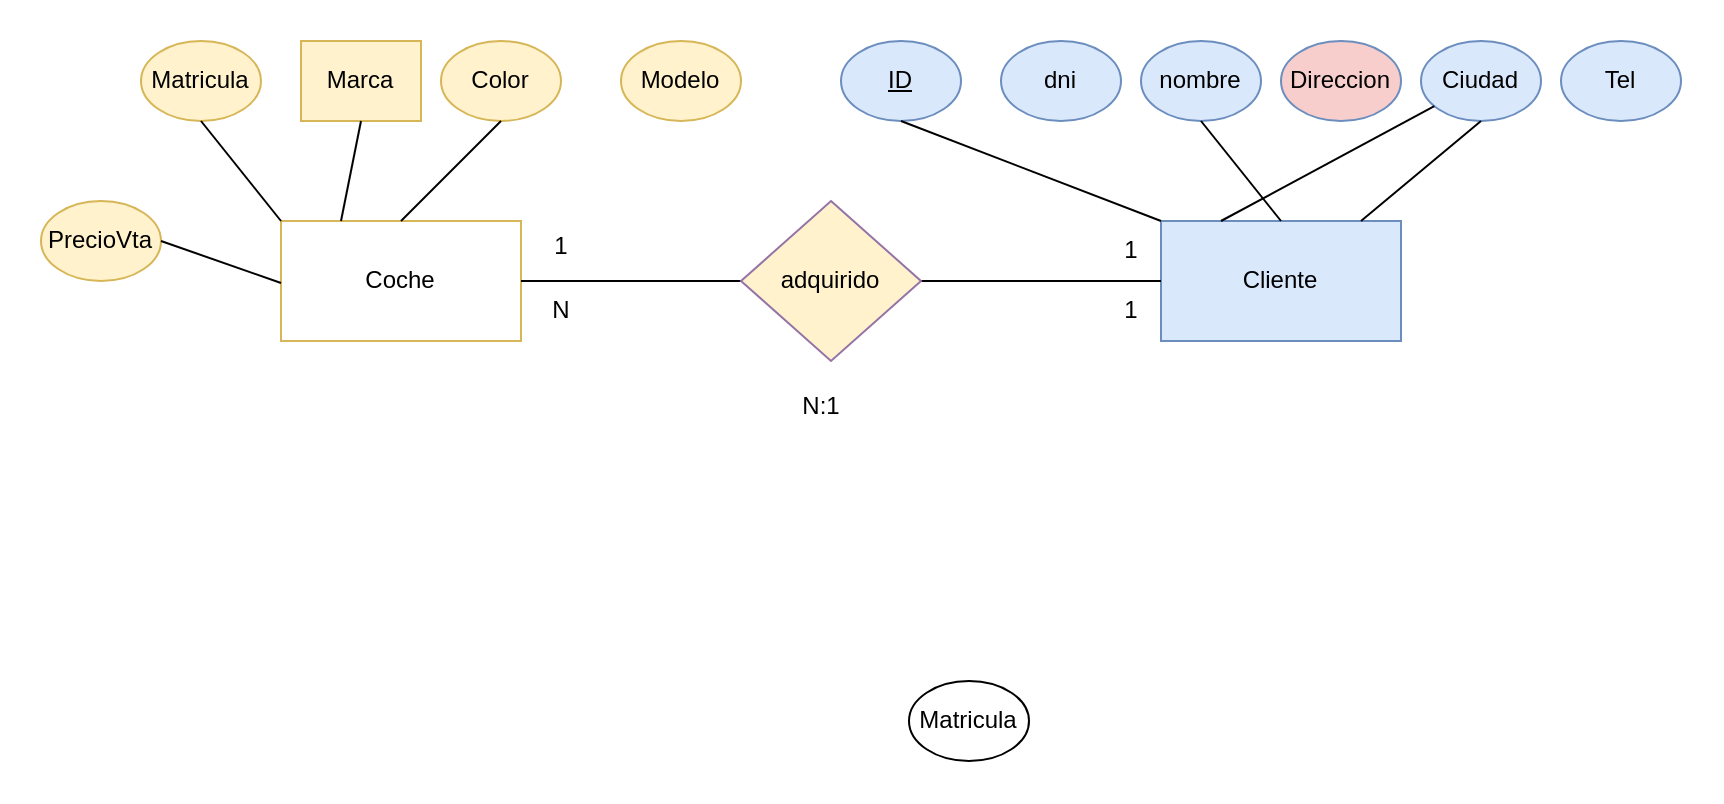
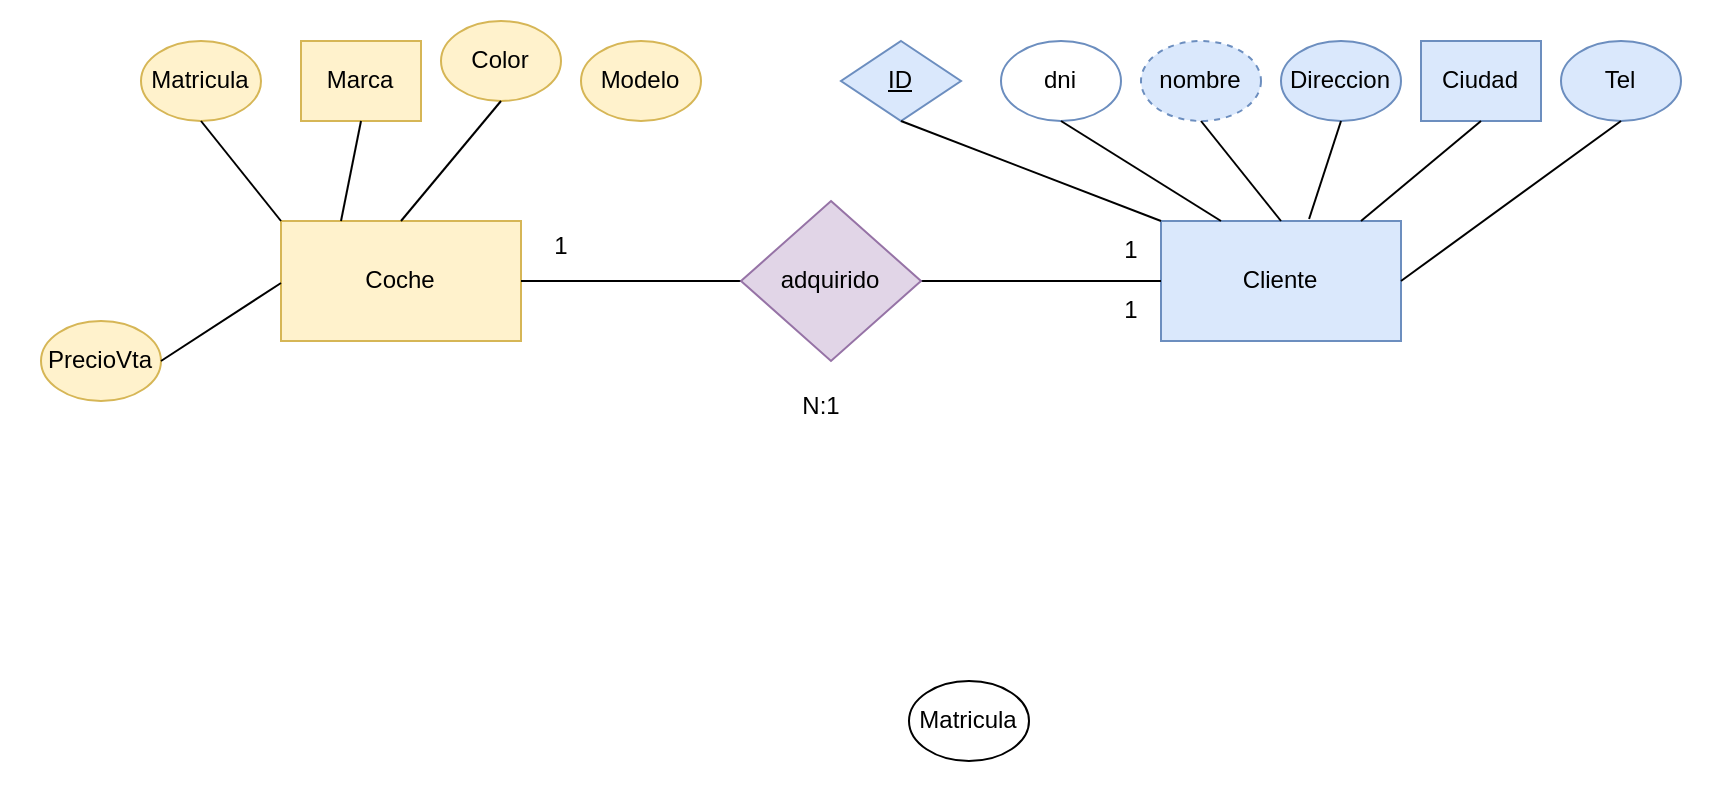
- <mxCell id="11" value="Color" style="ellipse;whiteSpace=wrap;html=1;fillColor=#fff2cc;strokeColor=#d6b656;" vertex="1" parent="1"><mxGeometry x="220" y="20" width="60" height="40" as="geometry" /></mxCell>
+ <mxCell id="11" value="Color" style="ellipse;whiteSpace=wrap;html=1;fillColor=#fff2cc;strokeColor=#d6b656;" vertex="1" parent="1"><mxGeometry x="220" y="10" width="60" height="40" as="geometry" /></mxCell>
- <mxCell id="10" value="Modelo" style="ellipse;whiteSpace=wrap;html=1;fillColor=#fff2cc;strokeColor=#d6b656;" vertex="1" parent="1"><mxGeometry x="310" y="20" width="60" height="40" as="geometry" /></mxCell>
+ <mxCell id="10" value="Modelo" style="ellipse;whiteSpace=wrap;html=1;fillColor=#fff2cc;strokeColor=#d6b656;" vertex="1" parent="1"><mxGeometry x="290" y="20" width="60" height="40" as="geometry" /></mxCell>
- <mxCell id="13" value="&lt;u&gt;ID&lt;/u&gt;" style="ellipse;whiteSpace=wrap;html=1;fillColor=#dae8fc;strokeColor=#6c8ebf;" vertex="1" parent="1"><mxGeometry x="420" y="20" width="60" height="40" as="geometry" /></mxCell>
+ <mxCell id="13" value="&lt;u&gt;ID&lt;/u&gt;" style="rhombus;whiteSpace=wrap;html=1;fillColor=#dae8fc;strokeColor=#6c8ebf;" vertex="1" parent="1"><mxGeometry x="420" y="20" width="60" height="40" as="geometry" /></mxCell>
- <mxCell id="2" value="dni" style="ellipse;whiteSpace=wrap;html=1;fillColor=#dae8fc;strokeColor=#6c8ebf;" vertex="1" parent="1"><mxGeometry x="500" y="20" width="60" height="40" as="geometry" /></mxCell>
+ <mxCell id="2" value="dni" style="ellipse;whiteSpace=wrap;html=1;fillColor=#ffffff;strokeColor=#6c8ebf;" vertex="1" parent="1"><mxGeometry x="500" y="20" width="60" height="40" as="geometry" /></mxCell>
- <mxCell id="3" value="nombre" style="ellipse;whiteSpace=wrap;html=1;fillColor=#dae8fc;strokeColor=#6c8ebf;" vertex="1" parent="1"><mxGeometry x="570" y="20" width="60" height="40" as="geometry" /></mxCell>
+ <mxCell id="3" value="nombre" style="ellipse;whiteSpace=wrap;html=1;fillColor=#dae8fc;strokeColor=#6c8ebf;dashed=1;" vertex="1" parent="1"><mxGeometry x="570" y="20" width="60" height="40" as="geometry" /></mxCell>
- <mxCell id="4" value="Direccion" style="ellipse;whiteSpace=wrap;html=1;fillColor=#f8cecc;strokeColor=#6c8ebf;" vertex="1" parent="1"><mxGeometry x="640" y="20" width="60" height="40" as="geometry" /></mxCell>
+ <mxCell id="4" value="Direccion" style="ellipse;whiteSpace=wrap;html=1;fillColor=#dae8fc;strokeColor=#6c8ebf;" vertex="1" parent="1"><mxGeometry x="640" y="20" width="60" height="40" as="geometry" /></mxCell>
- <mxCell id="5" value="Ciudad" style="ellipse;whiteSpace=wrap;html=1;fillColor=#dae8fc;strokeColor=#6c8ebf;" vertex="1" parent="1"><mxGeometry x="710" y="20" width="60" height="40" as="geometry" /></mxCell>
+ <mxCell id="5" value="Ciudad" style="whiteSpace=wrap;html=1;fillColor=#dae8fc;strokeColor=#6c8ebf;rounded=0;" vertex="1" parent="1"><mxGeometry x="710" y="20" width="60" height="40" as="geometry" /></mxCell>
- <mxCell id="21" value="" style="endArrow=none;html=1;rounded=0;exitX=0.25;exitY=0;exitDx=0;exitDy=0;" edge="1" parent="1" source="12" target="5"><mxGeometry width="50" height="50" relative="1" as="geometry"><mxPoint x="590" y="120" as="sourcePoint" /><mxPoint x="460" y="70" as="targetPoint" /></mxGeometry></mxCell>
+ <mxCell id="21" value="" style="endArrow=none;html=1;rounded=0;entryX=0.5;entryY=1;entryDx=0;entryDy=0;exitX=0.25;exitY=0;exitDx=0;exitDy=0;" edge="1" parent="1" source="12" target="2"><mxGeometry width="50" height="50" relative="1" as="geometry"><mxPoint x="590" y="120" as="sourcePoint" /><mxPoint x="460" y="70" as="targetPoint" /></mxGeometry></mxCell>
+ <mxCell id="23" value="" style="endArrow=none;html=1;rounded=0;entryX=0.5;entryY=1;entryDx=0;entryDy=0;exitX=0.617;exitY=-0.017;exitDx=0;exitDy=0;exitPerimeter=0;" edge="1" parent="1" source="12" target="4"><mxGeometry width="50" height="50" relative="1" as="geometry"><mxPoint x="650" y="120" as="sourcePoint" /><mxPoint x="610" y="70" as="targetPoint" /></mxGeometry></mxCell>
+ <mxCell id="25" value="" style="endArrow=none;html=1;rounded=0;entryX=0.5;entryY=1;entryDx=0;entryDy=0;exitX=1;exitY=0.5;exitDx=0;exitDy=0;" edge="1" parent="1" source="12" target="6"><mxGeometry width="50" height="50" relative="1" as="geometry"><mxPoint x="690" y="120" as="sourcePoint" /><mxPoint x="750" y="70" as="targetPoint" /></mxGeometry></mxCell>
- <mxCell id="18" value="PrecioVta" style="ellipse;whiteSpace=wrap;html=1;fillColor=#fff2cc;strokeColor=#d6b656;" vertex="1" parent="1"><mxGeometry x="20" y="100" width="60" height="40" as="geometry" /></mxCell>
+ <mxCell id="18" value="PrecioVta" style="ellipse;whiteSpace=wrap;html=1;fillColor=#fff2cc;strokeColor=#d6b656;" vertex="1" parent="1"><mxGeometry x="20" y="160" width="60" height="40" as="geometry" /></mxCell>
- <mxCell id="14" value="Coche" style="rounded=0;whiteSpace=wrap;html=1;fillColor=#ffffff;strokeColor=#d6b656;" vertex="1" parent="1"><mxGeometry x="140" y="110" width="120" height="60" as="geometry" /></mxCell>
+ <mxCell id="14" value="Coche" style="rounded=0;whiteSpace=wrap;html=1;fillColor=#fff2cc;strokeColor=#d6b656;" vertex="1" parent="1"><mxGeometry x="140" y="110" width="120" height="60" as="geometry" /></mxCell>
- <mxCell id="28" value="adquirido" style="rhombus;whiteSpace=wrap;html=1;fillColor=#fff2cc;strokeColor=#9673a6;" vertex="1" parent="1"><mxGeometry x="370" y="100" width="90" height="80" as="geometry" /></mxCell>
+ <mxCell id="28" value="adquirido" style="rhombus;whiteSpace=wrap;html=1;fillColor=#e1d5e7;strokeColor=#9673a6;" vertex="1" parent="1"><mxGeometry x="370" y="100" width="90" height="80" as="geometry" /></mxCell>
- <mxCell id="32" value="N" style="text;html=1;align=center;verticalAlign=middle;resizable=0;points=[];autosize=1;strokeColor=none;fillColor=none;" vertex="1" parent="1"><mxGeometry x="265" y="140" width="30" height="30" as="geometry" /></mxCell>
